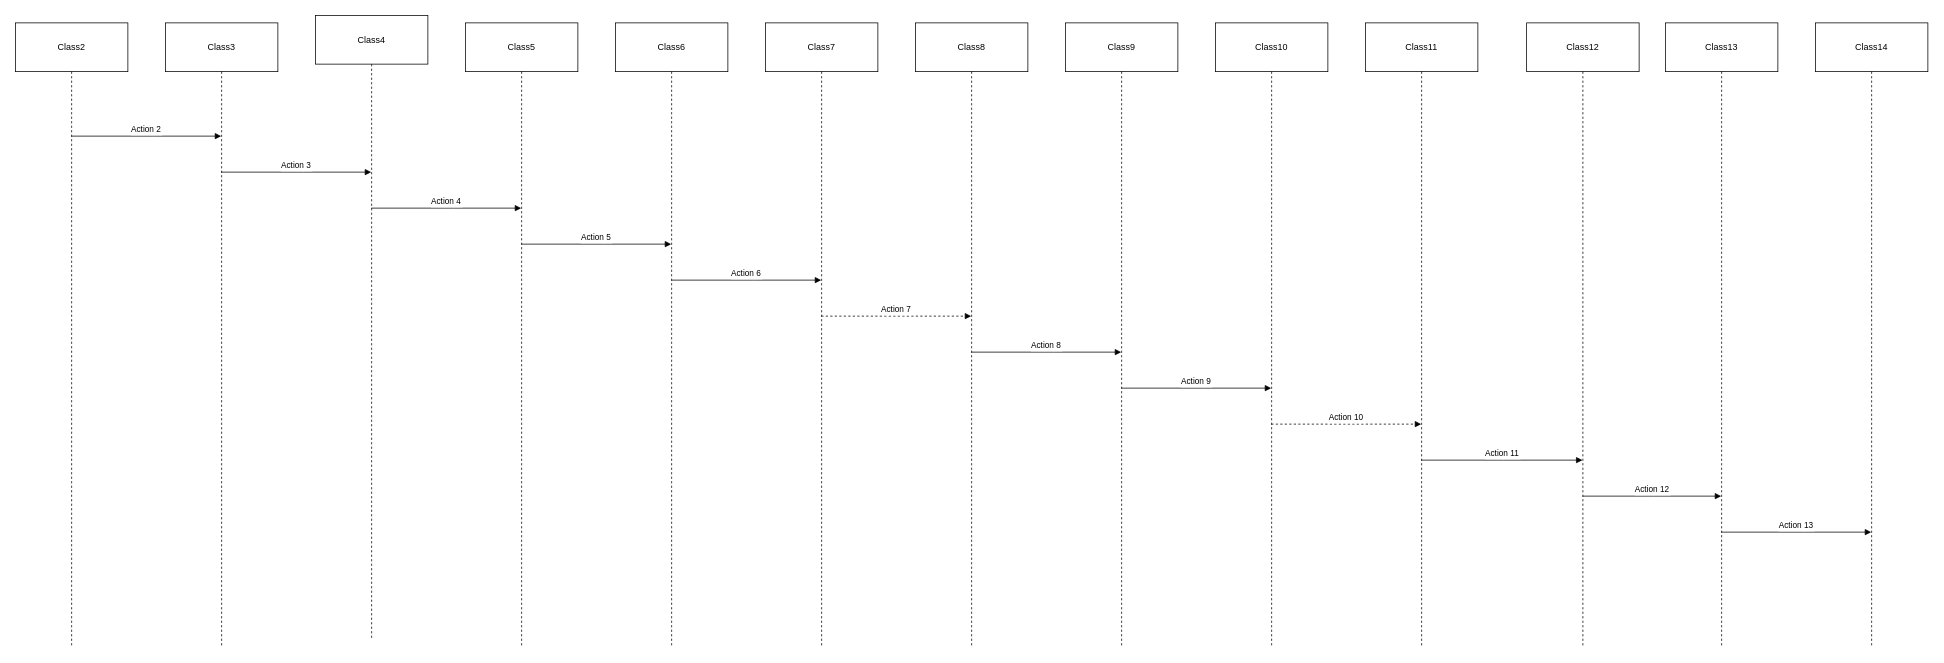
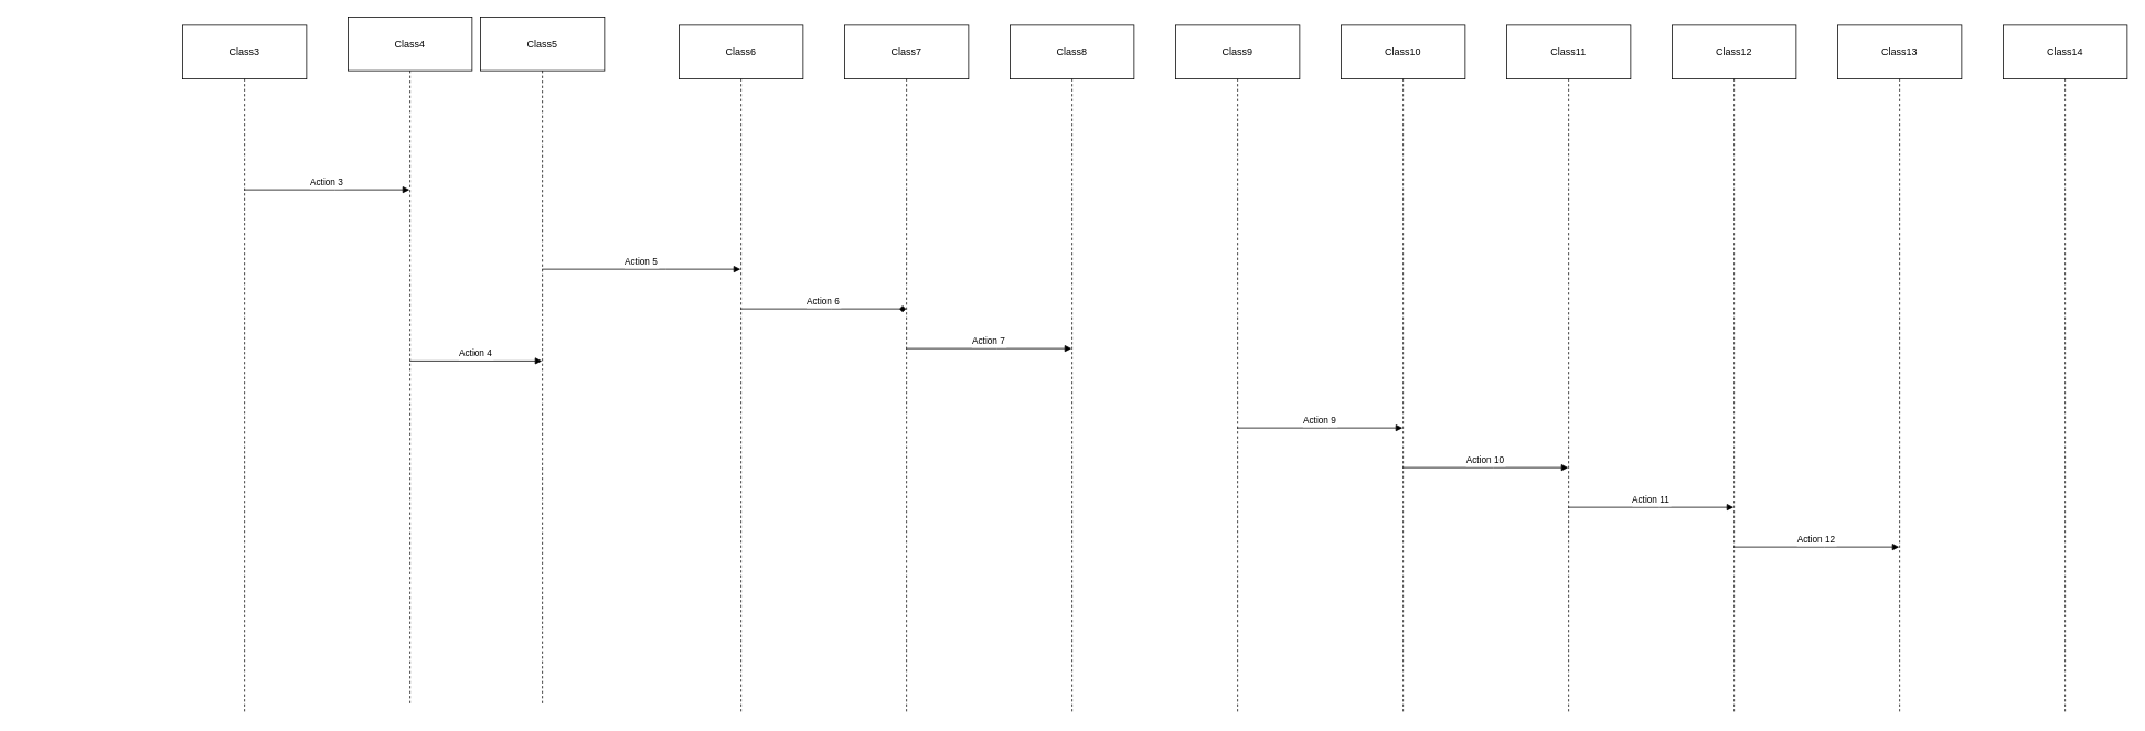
- <mxCell id="15" value="Action 2" style="verticalAlign=bottom;edgeStyle=elbowEdgeStyle;elbow=vertical;curved=0;rounded=0;endArrow=block;" edge="1" parent="1" source="2" target="3"><mxGeometry relative="1" as="geometry"><Array as="points"><mxPoint x="204" y="181" /></Array></mxGeometry></mxCell>
- <mxCell id="19" value="Action 6" style="verticalAlign=bottom;edgeStyle=elbowEdgeStyle;elbow=vertical;curved=0;rounded=0;endArrow=block;" edge="1" parent="1" source="6" target="7"><mxGeometry relative="1" as="geometry"><Array as="points"><mxPoint x="1004" y="373" /></Array></mxGeometry></mxCell>
+ <mxCell id="19" value="Action 6" style="verticalAlign=bottom;edgeStyle=elbowEdgeStyle;elbow=vertical;curved=0;rounded=0;endArrow=diamond;" edge="1" parent="1" source="6" target="7"><mxGeometry relative="1" as="geometry"><Array as="points"><mxPoint x="1004" y="373" /></Array></mxGeometry></mxCell>
- <mxCell id="20" value="Action 7" style="verticalAlign=bottom;edgeStyle=elbowEdgeStyle;elbow=vertical;curved=0;rounded=0;endArrow=block;dashed=1;" edge="1" parent="1" source="7" target="8"><mxGeometry relative="1" as="geometry"><Array as="points"><mxPoint x="1204" y="421" /></Array></mxGeometry></mxCell>
+ <mxCell id="20" value="Action 7" style="verticalAlign=bottom;edgeStyle=elbowEdgeStyle;elbow=vertical;curved=0;rounded=0;endArrow=block;" edge="1" parent="1" source="7" target="8"><mxGeometry relative="1" as="geometry"><Array as="points"><mxPoint x="1204" y="421" /></Array></mxGeometry></mxCell>
- <mxCell id="2" value="Class2" style="shape=umlLifeline;perimeter=lifelinePerimeter;whiteSpace=wrap;container=1;dropTarget=0;collapsible=0;recursiveResize=0;outlineConnect=0;portConstraint=eastwest;newEdgeStyle={&quot;edgeStyle&quot;:&quot;elbowEdgeStyle&quot;,&quot;elbow&quot;:&quot;vertical&quot;,&quot;curved&quot;:0,&quot;rounded&quot;:0};size=65;" vertex="1" parent="1"><mxGeometry x="20" width="150" height="832" as="geometry" y="30" /></mxCell>
- <mxCell id="5" value="Class5" style="shape=umlLifeline;perimeter=lifelinePerimeter;whiteSpace=wrap;container=1;dropTarget=0;collapsible=0;recursiveResize=0;outlineConnect=0;portConstraint=eastwest;newEdgeStyle={&quot;edgeStyle&quot;:&quot;elbowEdgeStyle&quot;,&quot;elbow&quot;:&quot;vertical&quot;,&quot;curved&quot;:0,&quot;rounded&quot;:0};size=65;" vertex="1" parent="1"><mxGeometry x="620" width="150" height="832" as="geometry" y="30" /></mxCell>
+ <mxCell id="5" value="Class5" style="shape=umlLifeline;perimeter=lifelinePerimeter;whiteSpace=wrap;container=1;dropTarget=0;collapsible=0;recursiveResize=0;outlineConnect=0;portConstraint=eastwest;newEdgeStyle={&quot;edgeStyle&quot;:&quot;elbowEdgeStyle&quot;,&quot;elbow&quot;:&quot;vertical&quot;,&quot;curved&quot;:0,&quot;rounded&quot;:0};size=65;" vertex="1" parent="1"><mxGeometry x="580" y="20" width="150" height="832" as="geometry" /></mxCell>
- <mxCell id="12" value="Class12" style="shape=umlLifeline;perimeter=lifelinePerimeter;whiteSpace=wrap;container=1;dropTarget=0;collapsible=0;recursiveResize=0;outlineConnect=0;portConstraint=eastwest;newEdgeStyle={&quot;edgeStyle&quot;:&quot;elbowEdgeStyle&quot;,&quot;elbow&quot;:&quot;vertical&quot;,&quot;curved&quot;:0,&quot;rounded&quot;:0};size=65;" vertex="1" parent="1"><mxGeometry x="2035" y="30" width="150" height="832" as="geometry" /></mxCell>
+ <mxCell id="12" value="Class12" style="shape=umlLifeline;perimeter=lifelinePerimeter;whiteSpace=wrap;container=1;dropTarget=0;collapsible=0;recursiveResize=0;outlineConnect=0;portConstraint=eastwest;newEdgeStyle={&quot;edgeStyle&quot;:&quot;elbowEdgeStyle&quot;,&quot;elbow&quot;:&quot;vertical&quot;,&quot;curved&quot;:0,&quot;rounded&quot;:0};size=65;" vertex="1" parent="1"><mxGeometry x="2020" width="150" height="832" as="geometry" y="30" /></mxCell>
- <mxCell id="21" value="Action 8" style="verticalAlign=bottom;edgeStyle=elbowEdgeStyle;elbow=vertical;curved=0;rounded=0;endArrow=block;" edge="1" parent="1" source="8" target="9"><mxGeometry relative="1" as="geometry"><Array as="points"><mxPoint x="1404" y="469" /></Array></mxGeometry></mxCell>
- <mxCell id="23" value="Action 10" style="verticalAlign=bottom;edgeStyle=elbowEdgeStyle;elbow=vertical;curved=0;rounded=0;endArrow=block;dashed=1;" edge="1" parent="1" source="10" target="11"><mxGeometry relative="1" as="geometry"><Array as="points"><mxPoint x="1804" y="565" /></Array></mxGeometry></mxCell>
+ <mxCell id="23" value="Action 10" style="verticalAlign=bottom;edgeStyle=elbowEdgeStyle;elbow=vertical;curved=0;rounded=0;endArrow=block;" edge="1" parent="1" source="10" target="11"><mxGeometry relative="1" as="geometry"><Array as="points"><mxPoint x="1804" y="565" /></Array></mxGeometry></mxCell>
- <mxCell id="26" value="Action 13" style="verticalAlign=bottom;edgeStyle=elbowEdgeStyle;elbow=vertical;curved=0;rounded=0;endArrow=block;" edge="1" parent="1" source="13" target="14"><mxGeometry relative="1" as="geometry"><Array as="points"><mxPoint x="2404" y="709" /></Array></mxGeometry></mxCell>
